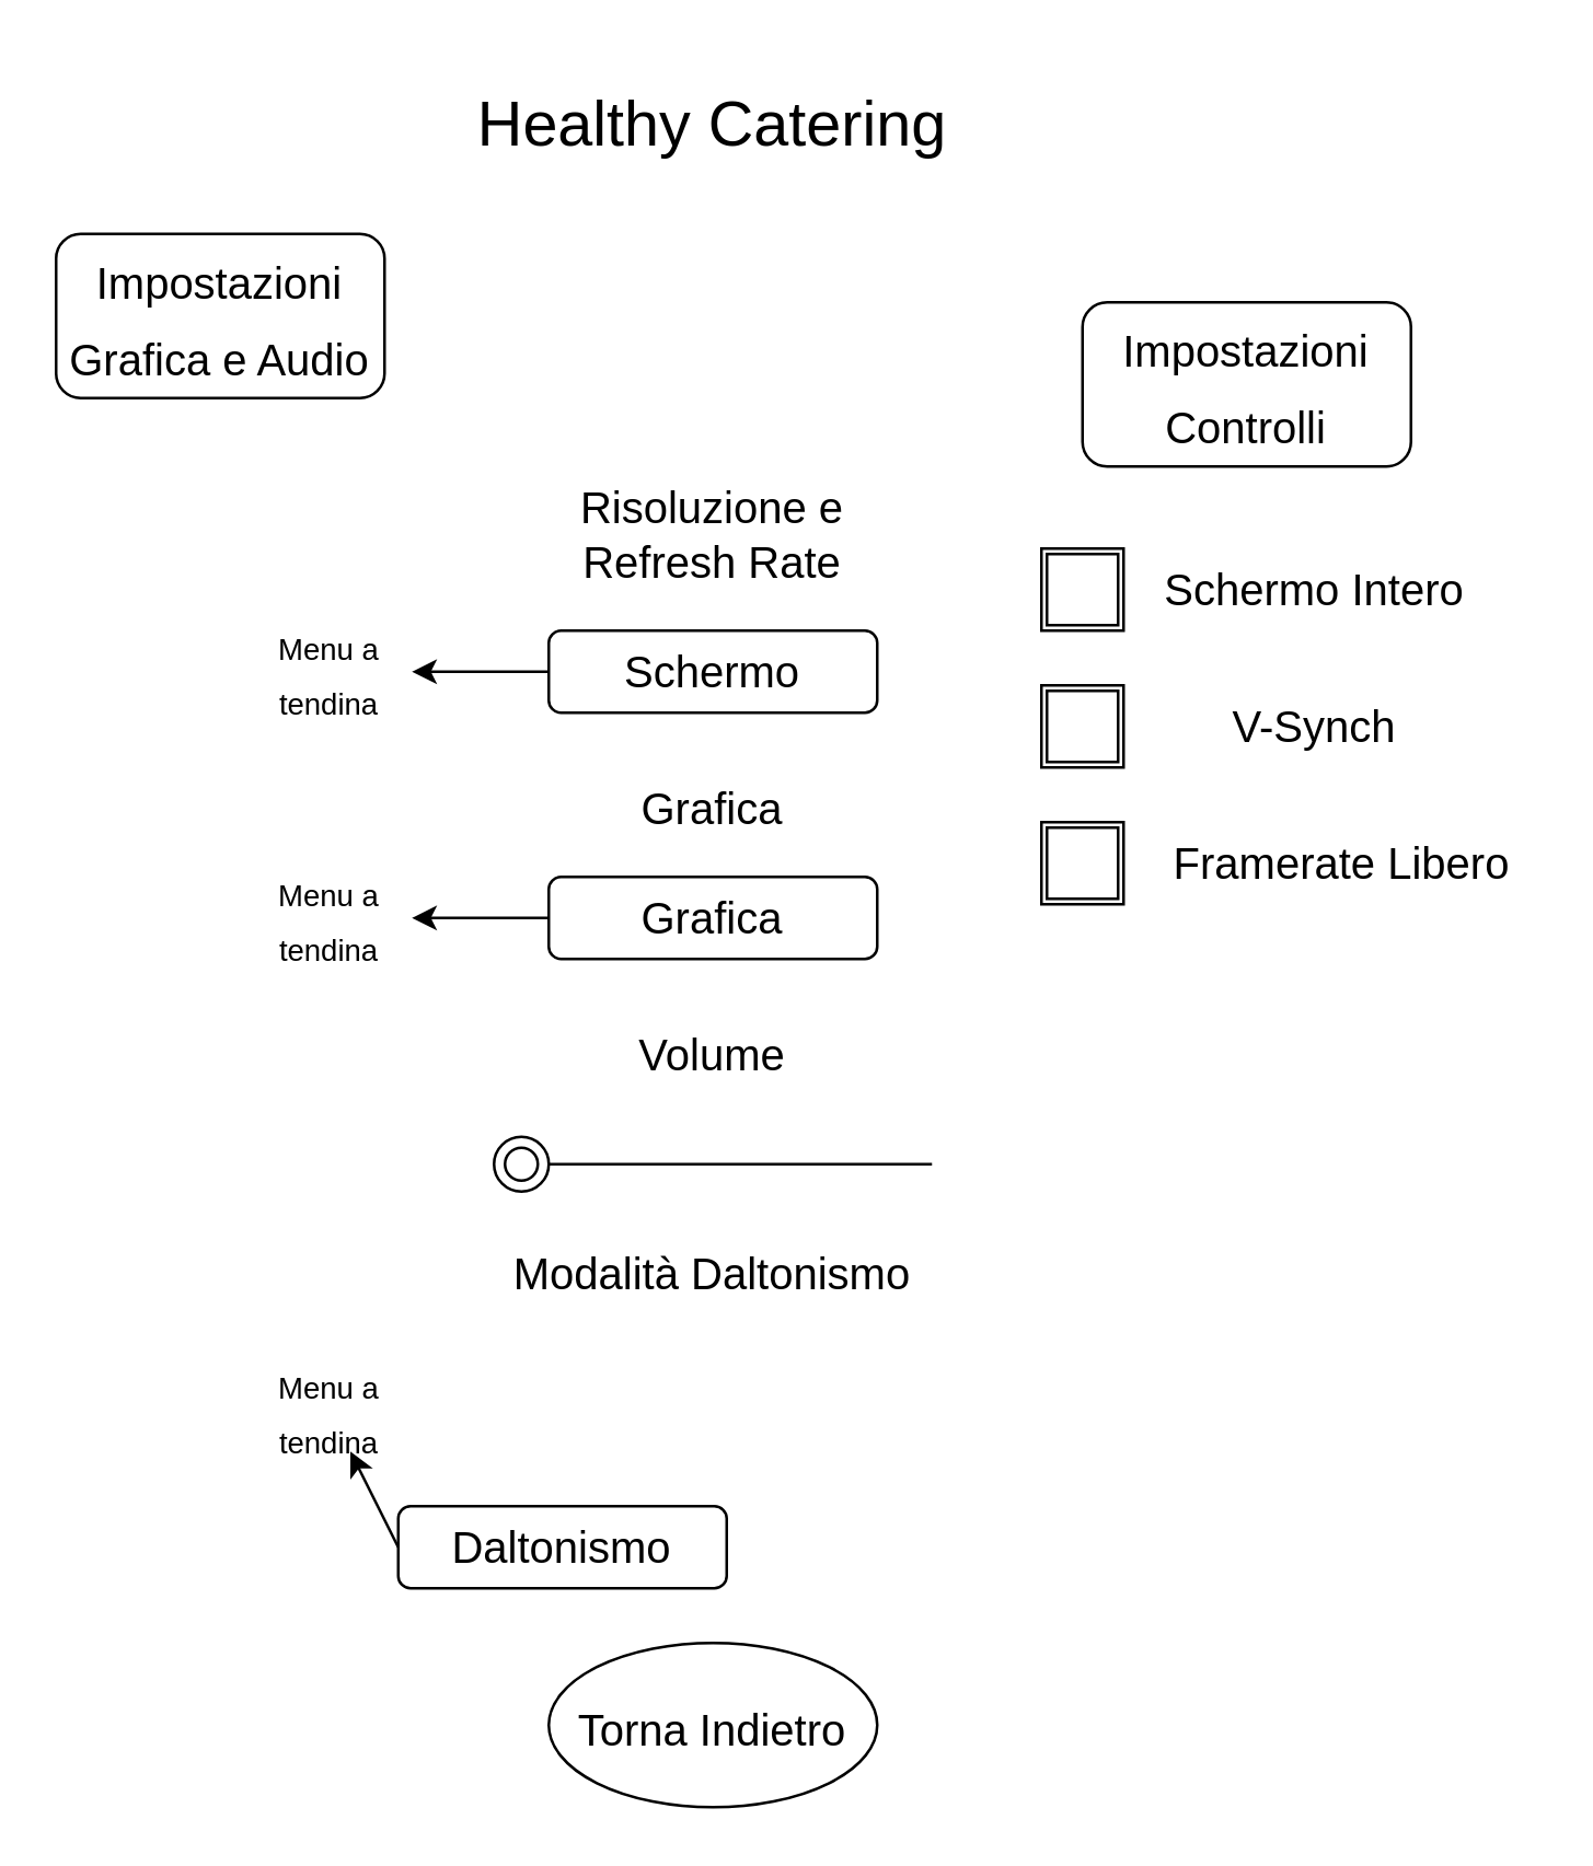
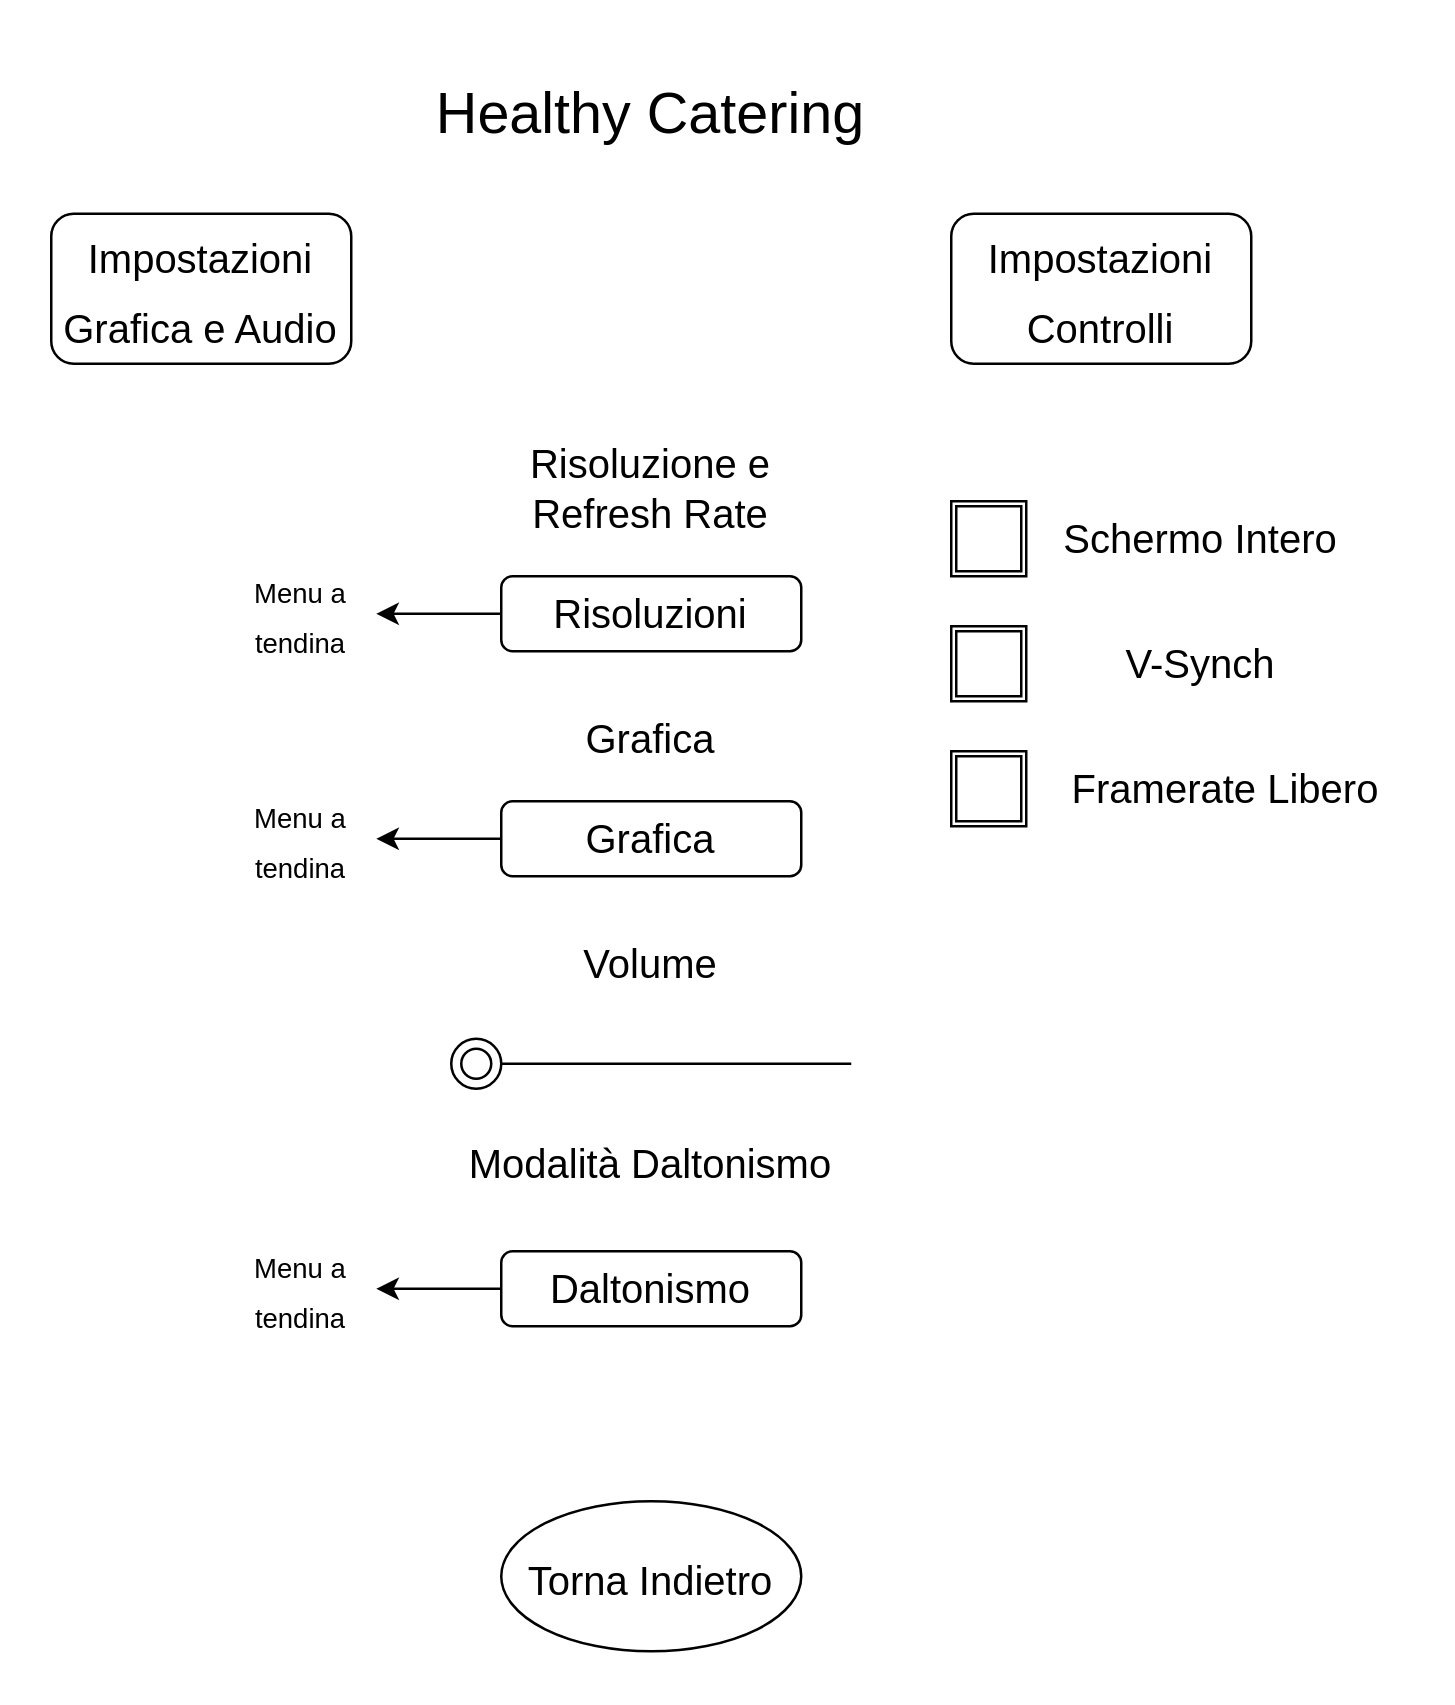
- <mxCell id="4" value="&lt;font style=&quot;font-size: 16px&quot;&gt;Impostazioni Controlli&lt;/font&gt;" style="rounded=1;whiteSpace=wrap;html=1;fontSize=23;" parent="1" vertex="1"><mxGeometry x="395" y="110" width="120" height="60" as="geometry" /></mxCell>
+ <mxCell id="4" value="&lt;font style=&quot;font-size: 16px&quot;&gt;Impostazioni Controlli&lt;/font&gt;" style="rounded=1;whiteSpace=wrap;html=1;fontSize=23;" parent="1" vertex="1"><mxGeometry x="380" y="85" width="120" height="60" as="geometry" /></mxCell>
- <mxCell id="6" value="Schermo" style="rounded=1;whiteSpace=wrap;html=1;fontSize=16;" parent="1" vertex="1"><mxGeometry x="200" y="230" width="120" height="30" as="geometry" /></mxCell>
+ <mxCell id="6" value="Risoluzioni" style="rounded=1;whiteSpace=wrap;html=1;fontSize=16;" parent="1" vertex="1"><mxGeometry x="200" y="230" width="120" height="30" as="geometry" /></mxCell>
- <mxCell id="21" value="Daltonismo" style="rounded=1;whiteSpace=wrap;html=1;fontSize=16;" parent="1" vertex="1"><mxGeometry x="145" y="550" width="120" height="30" as="geometry" /></mxCell>
+ <mxCell id="21" value="Daltonismo" style="rounded=1;whiteSpace=wrap;html=1;fontSize=16;" parent="1" vertex="1"><mxGeometry x="200" y="500" width="120" height="30" as="geometry" /></mxCell>
